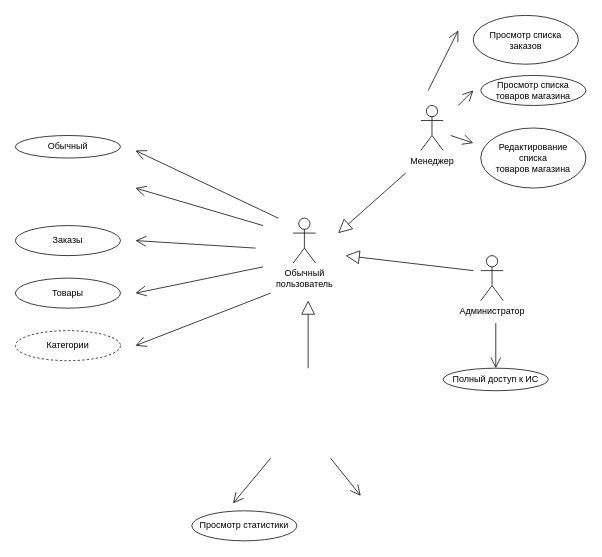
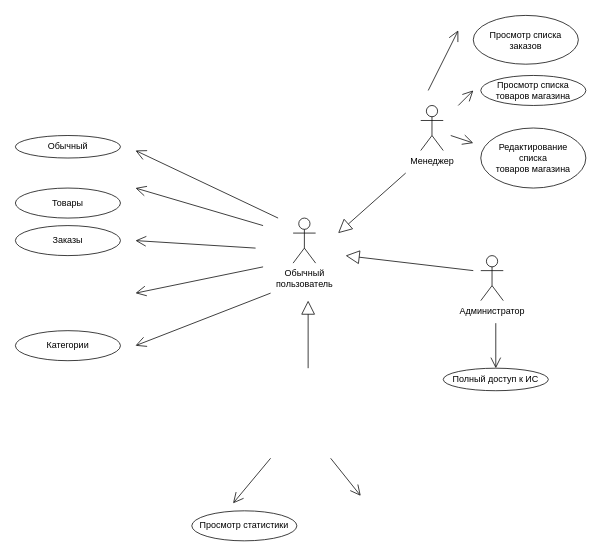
- <mxCell id="10" value="Товары" style="ellipse;whiteSpace=wrap;html=1;" vertex="1" parent="1"><mxGeometry x="20" y="370" width="140" height="40" as="geometry" /></mxCell>
+ <mxCell id="10" value="Товары" style="ellipse;whiteSpace=wrap;html=1;" vertex="1" parent="1"><mxGeometry x="20" y="250" width="140" height="40" as="geometry" /></mxCell>
- <mxCell id="12" value="Категории" style="ellipse;whiteSpace=wrap;html=1;dashed=1;" vertex="1" parent="1"><mxGeometry x="20" y="440" width="140" height="40" as="geometry" /></mxCell>
+ <mxCell id="12" value="Категории" style="ellipse;whiteSpace=wrap;html=1;" vertex="1" parent="1"><mxGeometry x="20" y="440" width="140" height="40" as="geometry" /></mxCell>
